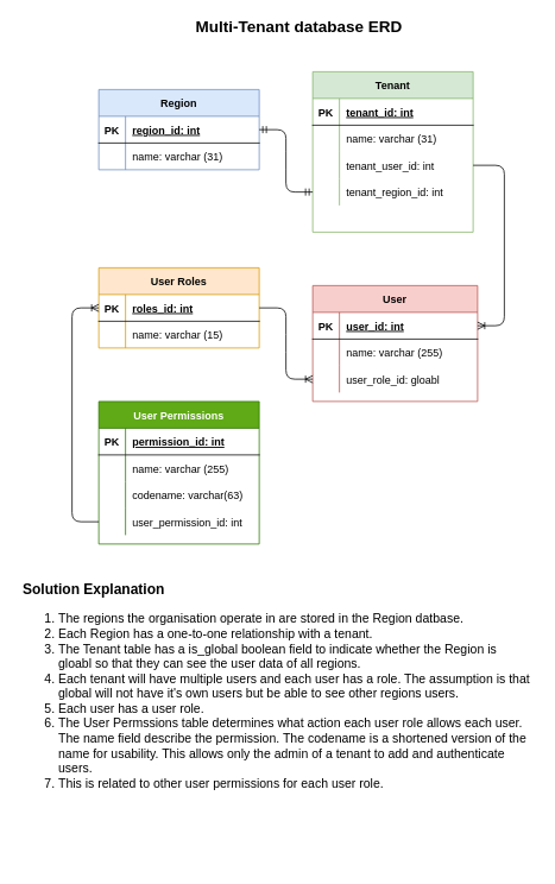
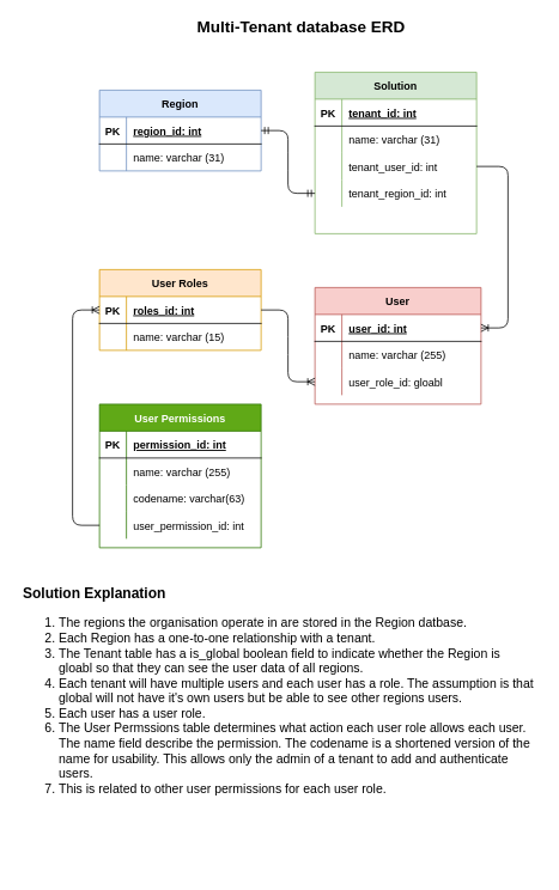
- <mxCell id="9" value="Tenant" style="shape=table;startSize=30;container=1;collapsible=1;childLayout=tableLayout;fixedRows=1;rowLines=0;fontStyle=1;align=center;resizeLast=1;fillColor=#d5e8d4;strokeColor=#82b366;" vertex="1" parent="1"><mxGeometry x="350" y="80" width="180" height="180" as="geometry" /></mxCell>
+ <mxCell id="9" value="Solution" style="shape=table;startSize=30;container=1;collapsible=1;childLayout=tableLayout;fixedRows=1;rowLines=0;fontStyle=1;align=center;resizeLast=1;fillColor=#d5e8d4;strokeColor=#82b366;" vertex="1" parent="1"><mxGeometry x="350" y="80" width="180" height="180" as="geometry" /></mxCell>
